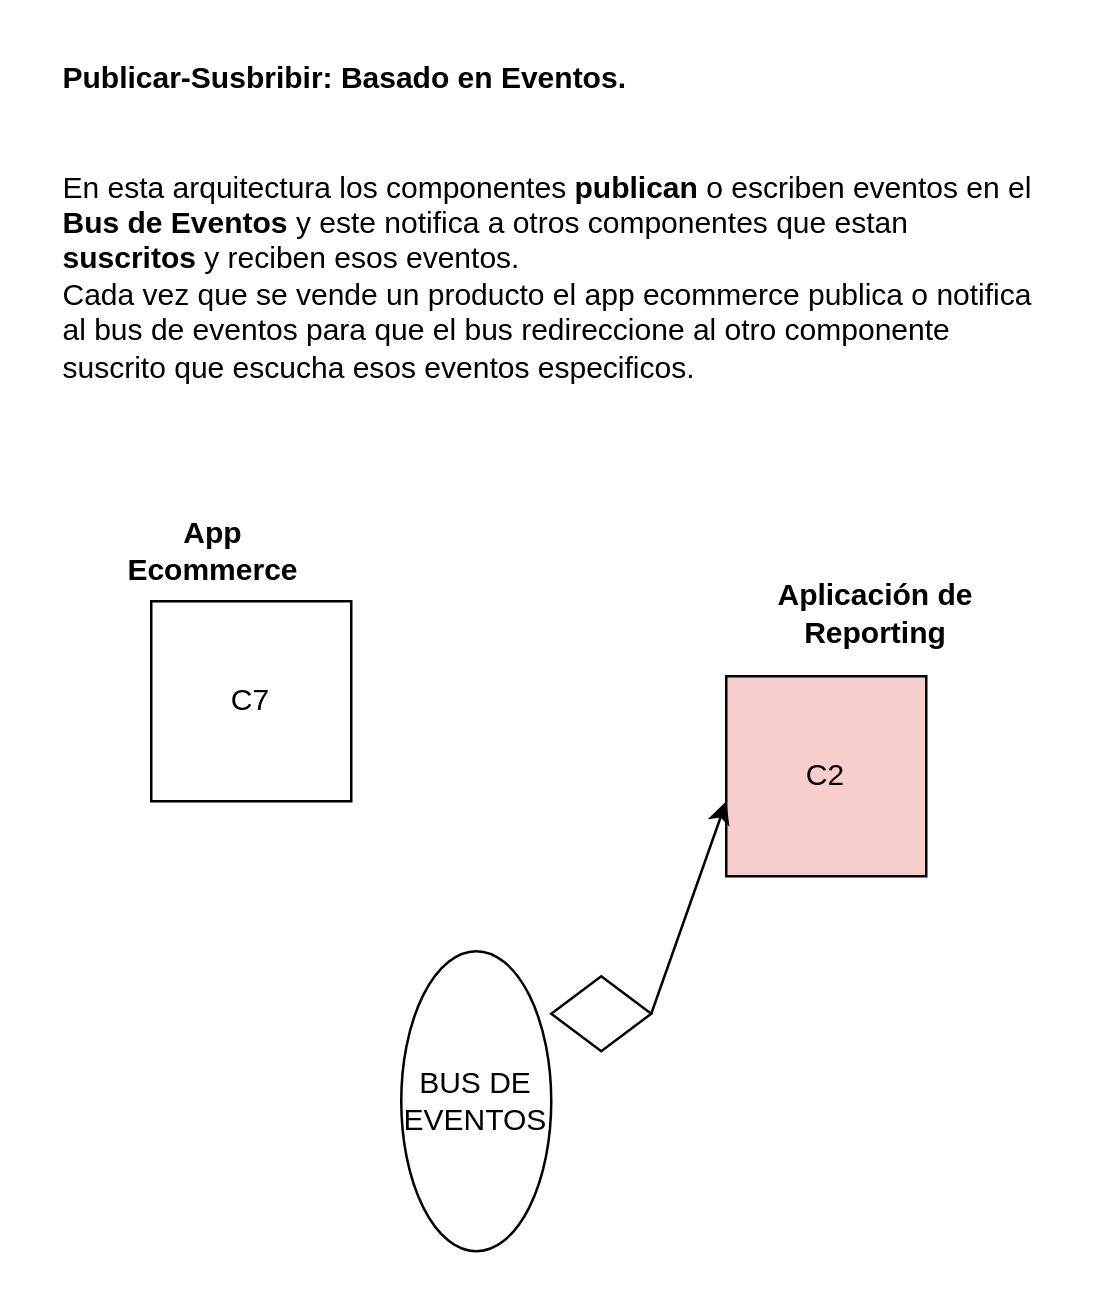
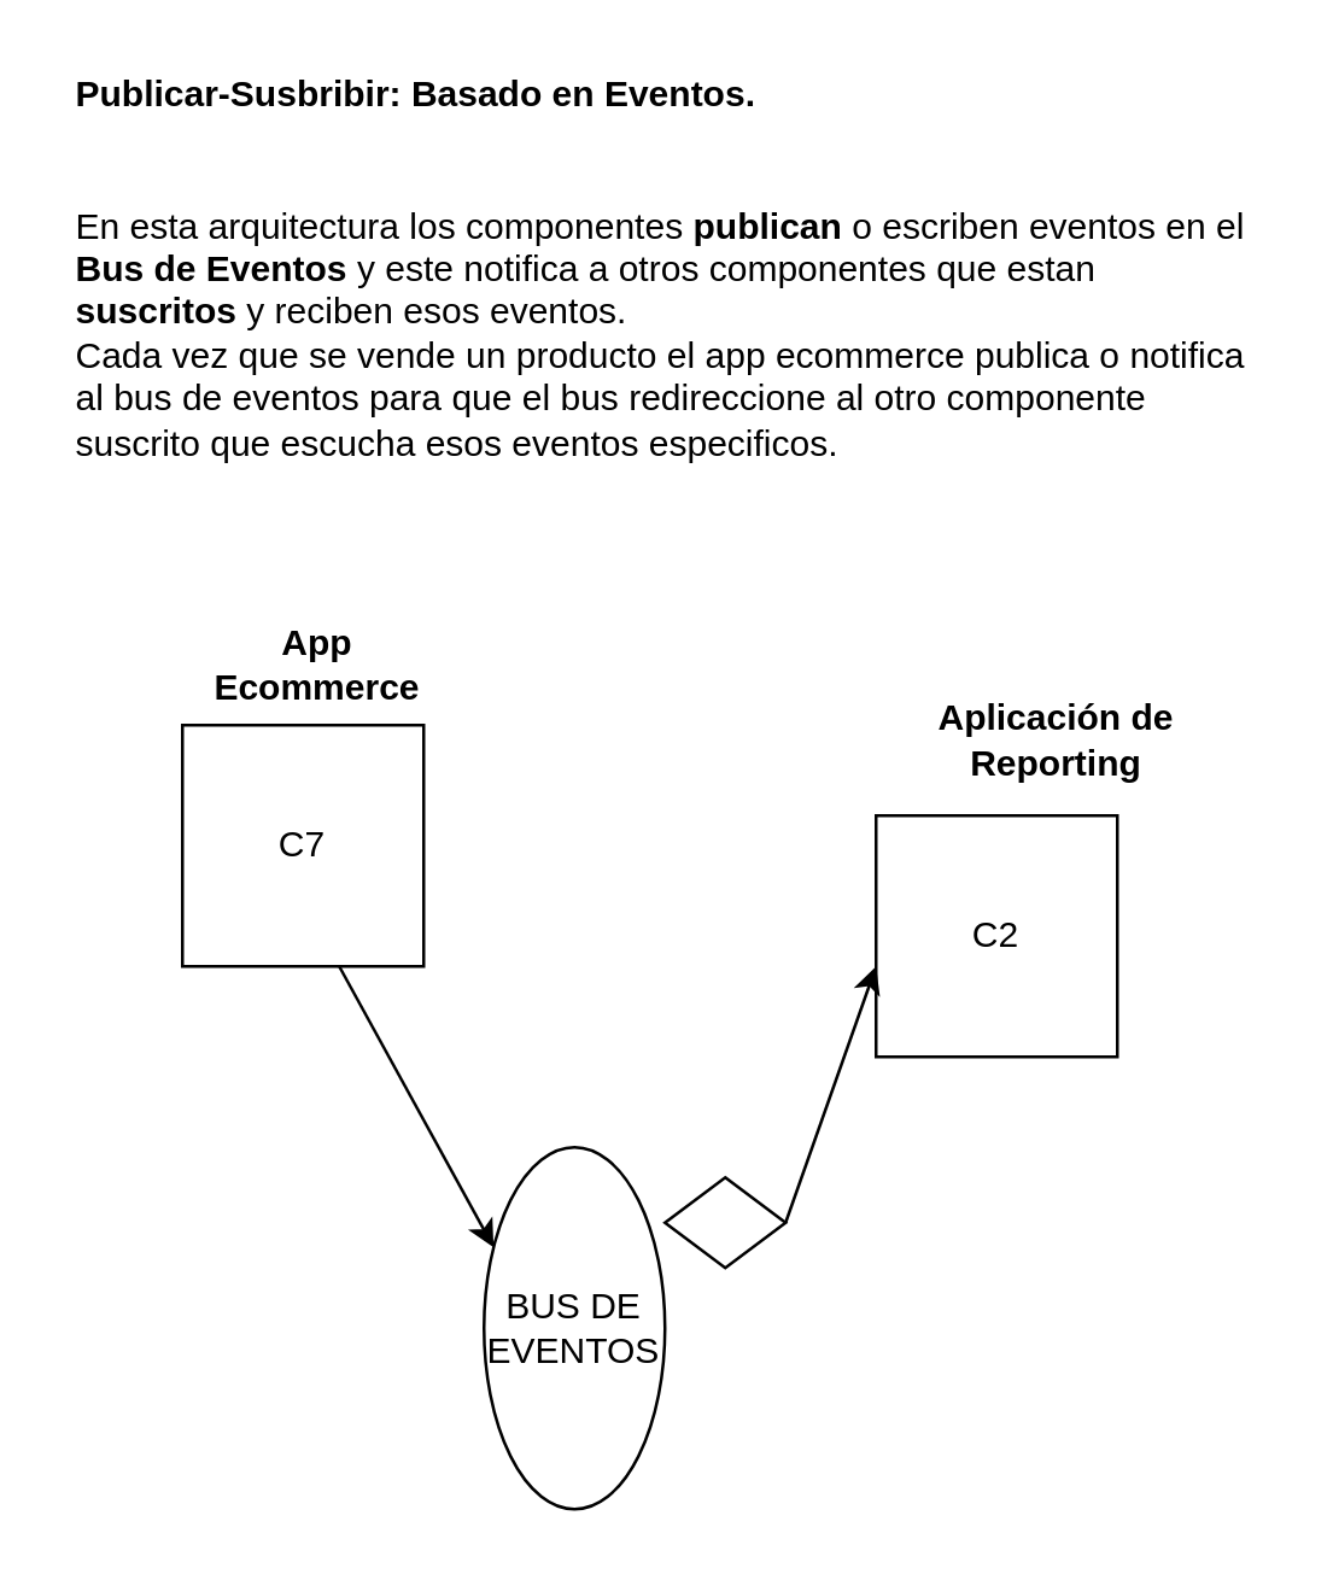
- <mxCell id="10" value="&lt;b&gt;App Ecommerce&lt;/b&gt;" style="text;html=1;strokeColor=none;fillColor=none;align=center;verticalAlign=middle;whiteSpace=wrap;rounded=0;" vertex="1" parent="1"><mxGeometry x="40" y="210" width="90" height="20" as="geometry" /></mxCell>
+ <mxCell id="10" value="&lt;b&gt;App Ecommerce&lt;/b&gt;" style="text;html=1;strokeColor=none;fillColor=none;align=center;verticalAlign=middle;whiteSpace=wrap;rounded=0;" vertex="1" parent="1"><mxGeometry x="60" y="210" width="90" height="20" as="geometry" /></mxCell>
- <mxCell id="3" value="C2" style="whiteSpace=wrap;html=1;aspect=fixed;fillColor=#f8cecc;" vertex="1" parent="1"><mxGeometry x="290" y="270" width="80" height="80" as="geometry" /></mxCell>
+ <mxCell id="3" value="C2" style="whiteSpace=wrap;html=1;aspect=fixed;" vertex="1" parent="1"><mxGeometry x="290" y="270" width="80" height="80" as="geometry" /></mxCell>
+ <mxCell id="5" value="" style="endArrow=classic;html=1;exitX=0.65;exitY=1;exitDx=0;exitDy=0;exitPerimeter=0;entryX=0.25;entryY=1;entryDx=0;entryDy=0;" edge="1" parent="1" source="2" target="4"><mxGeometry width="50" height="50" relative="1" as="geometry"><mxPoint x="160" y="450" as="sourcePoint" /><mxPoint x="178" y="400" as="targetPoint" /></mxGeometry></mxCell>
